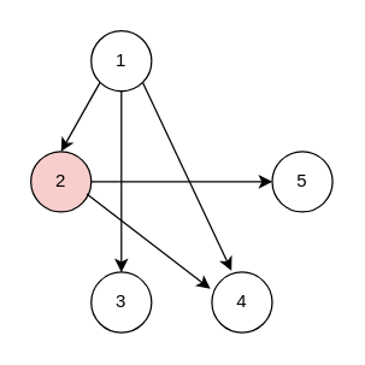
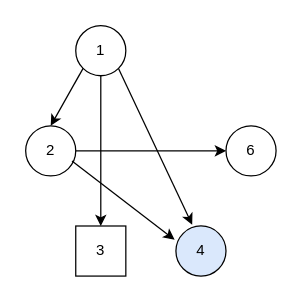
- <mxCell id="3" value="2" style="ellipse;whiteSpace=wrap;html=1;aspect=fixed;fillColor=#f8cecc;" vertex="1" parent="1"><mxGeometry x="20" y="100" width="40" height="40" as="geometry" /></mxCell>
+ <mxCell id="3" value="2" style="ellipse;whiteSpace=wrap;html=1;aspect=fixed;" vertex="1" parent="1"><mxGeometry x="20" y="100" width="40" height="40" as="geometry" /></mxCell>
- <mxCell id="6" value="5" style="ellipse;whiteSpace=wrap;html=1;aspect=fixed;" vertex="1" parent="1"><mxGeometry x="180" y="100" width="40" height="40" as="geometry" /></mxCell>
+ <mxCell id="6" value="6" style="ellipse;whiteSpace=wrap;html=1;aspect=fixed;" vertex="1" parent="1"><mxGeometry x="180" y="100" width="40" height="40" as="geometry" /></mxCell>
- <mxCell id="4" value="3" style="ellipse;whiteSpace=wrap;html=1;aspect=fixed;" vertex="1" parent="1"><mxGeometry x="60" y="180" width="40" height="40" as="geometry" /></mxCell>
+ <mxCell id="4" value="3" style="whiteSpace=wrap;html=1;aspect=fixed;rounded=0;" vertex="1" parent="1"><mxGeometry x="60" y="180" width="40" height="40" as="geometry" /></mxCell>
- <mxCell id="5" value="4" style="ellipse;whiteSpace=wrap;html=1;aspect=fixed;" vertex="1" parent="1"><mxGeometry x="140" y="180" width="40" height="40" as="geometry" /></mxCell>
+ <mxCell id="5" value="4" style="ellipse;whiteSpace=wrap;html=1;aspect=fixed;fillColor=#dae8fc;" vertex="1" parent="1"><mxGeometry x="140" y="180" width="40" height="40" as="geometry" /></mxCell>
